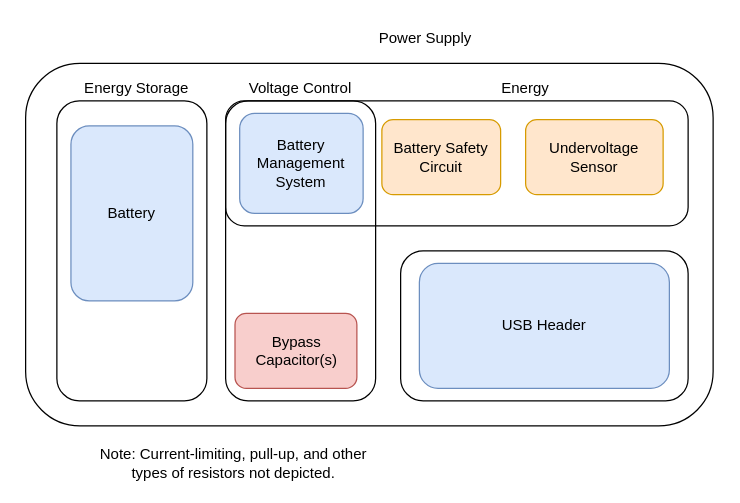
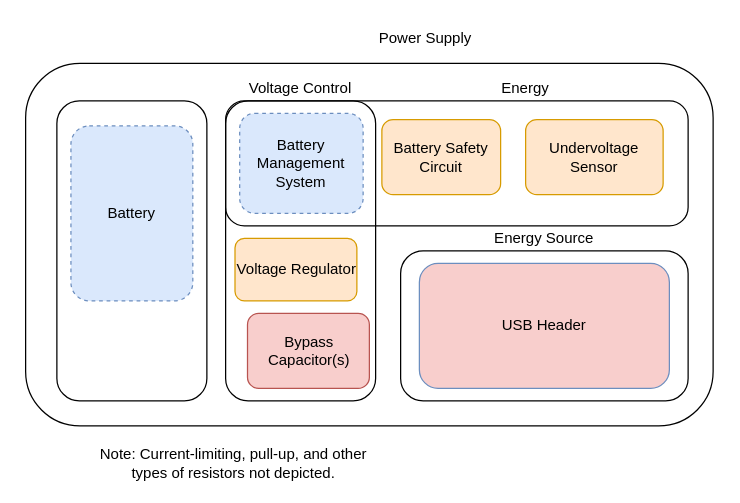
- <mxCell id="4" value="Energy Storage" style="text;html=1;strokeColor=none;fillColor=none;align=center;verticalAlign=middle;whiteSpace=wrap;rounded=0;" parent="1" vertex="1"><mxGeometry x="63.75" y="60" width="90" height="20" as="geometry" /></mxCell>
- <mxCell id="11" value="Battery&lt;br&gt;Management&lt;br&gt;System" style="rounded=1;whiteSpace=wrap;html=1;fillColor=#dae8fc;strokeColor=#6c8ebf;" parent="1" vertex="1"><mxGeometry x="191.25" y="90" width="98.75" height="80" as="geometry" /></mxCell>
+ <mxCell id="11" value="Battery&lt;br&gt;Management&lt;br&gt;System" style="rounded=1;whiteSpace=wrap;html=1;fillColor=#dae8fc;strokeColor=#6c8ebf;dashed=1;" parent="1" vertex="1"><mxGeometry x="191.25" y="90" width="98.75" height="80" as="geometry" /></mxCell>
- <mxCell id="10" value="Battery" style="rounded=1;whiteSpace=wrap;html=1;fillColor=#dae8fc;strokeColor=#6c8ebf;" parent="1" vertex="1"><mxGeometry x="56.25" y="100" width="97.5" height="140" as="geometry" /></mxCell>
+ <mxCell id="10" value="Battery" style="rounded=1;whiteSpace=wrap;html=1;fillColor=#dae8fc;strokeColor=#6c8ebf;dashed=1;" parent="1" vertex="1"><mxGeometry x="56.25" y="100" width="97.5" height="140" as="geometry" /></mxCell>
+ <mxCell id="15" value="Energy Source" style="text;html=1;strokeColor=none;fillColor=none;align=center;verticalAlign=middle;whiteSpace=wrap;rounded=0;" parent="1" vertex="1"><mxGeometry x="370" y="180" width="130" height="20" as="geometry" /></mxCell>
+ <mxCell id="13" value="Voltage Regulator" style="rounded=1;whiteSpace=wrap;html=1;fillColor=#ffe6cc;strokeColor=#d79b00;" parent="1" vertex="1"><mxGeometry x="187.5" y="190" width="97.5" height="50" as="geometry" /></mxCell>
- <mxCell id="16" value="USB Header" style="rounded=1;whiteSpace=wrap;html=1;fillColor=#dae8fc;strokeColor=#6c8ebf;" parent="1" vertex="1"><mxGeometry x="335" y="210" width="200" height="100" as="geometry" /></mxCell>
+ <mxCell id="16" value="USB Header" style="rounded=1;whiteSpace=wrap;html=1;fillColor=#f8cecc;strokeColor=#6c8ebf;" parent="1" vertex="1"><mxGeometry x="335" y="210" width="200" height="100" as="geometry" /></mxCell>
- <mxCell id="12" value="Bypass&lt;br&gt;Capacitor(s)" style="rounded=1;whiteSpace=wrap;html=1;fillColor=#f8cecc;strokeColor=#b85450;" parent="1" vertex="1"><mxGeometry x="187.5" y="250" width="97.5" height="60" as="geometry" /></mxCell>
+ <mxCell id="12" value="Bypass&lt;br&gt;Capacitor(s)" style="rounded=1;whiteSpace=wrap;html=1;fillColor=#f8cecc;strokeColor=#b85450;" parent="1" vertex="1"><mxGeometry x="197.5" y="250" width="97.5" height="60" as="geometry" /></mxCell>
